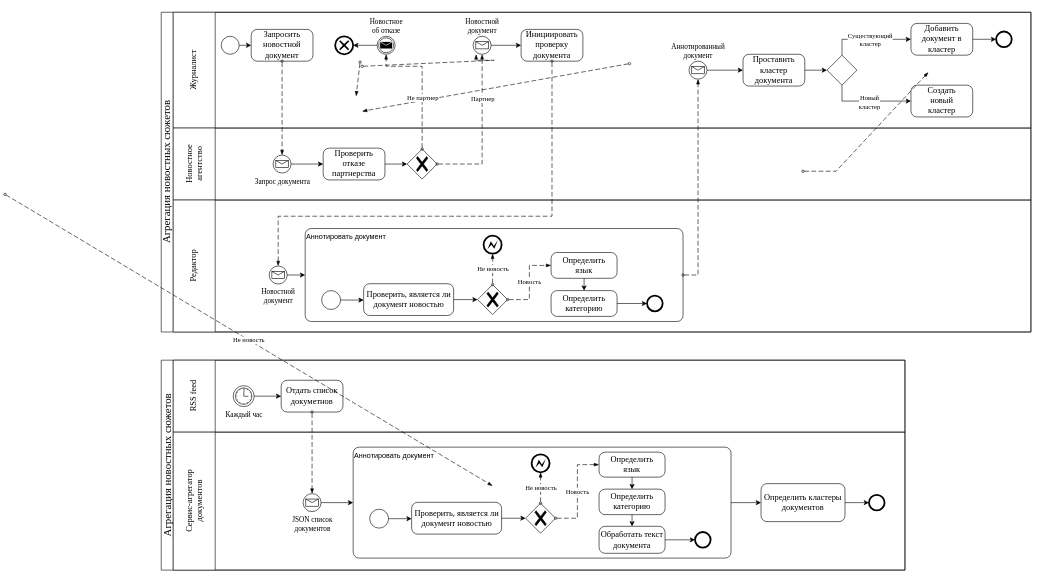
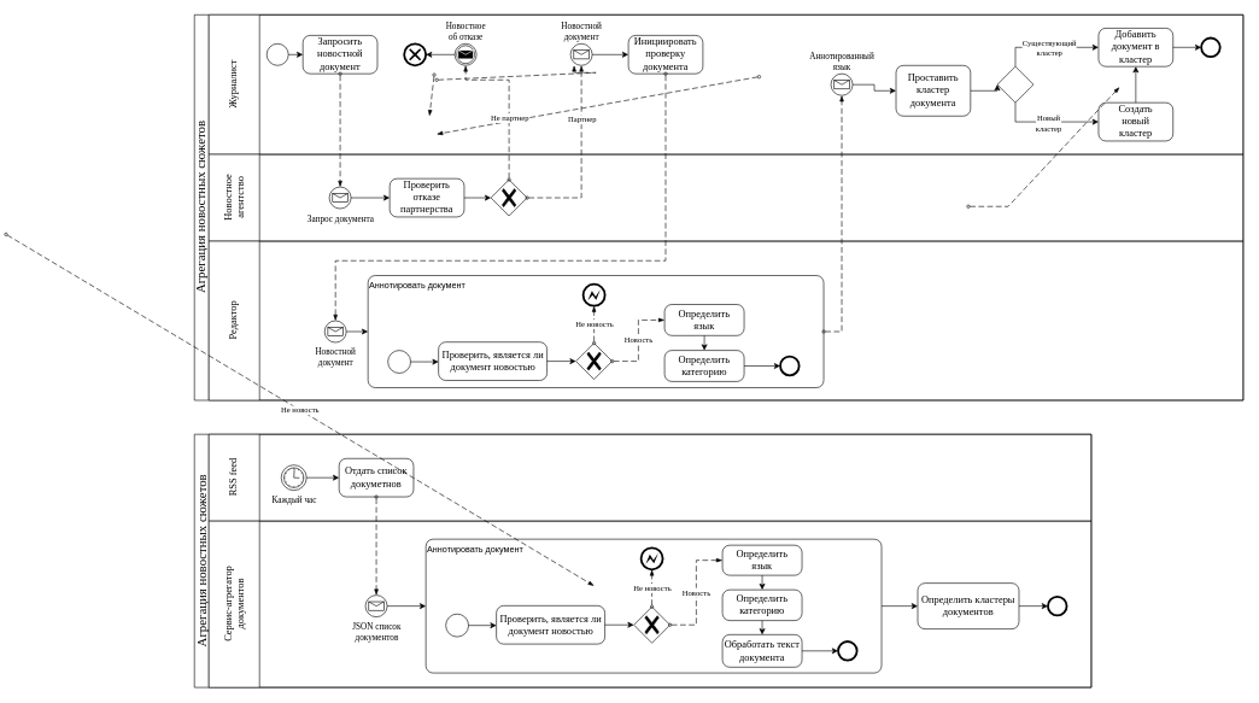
- <mxCell id="20" value="&lt;font face=&quot;Times New Roman&quot;&gt;Аннотированный&lt;/font&gt;&lt;div&gt;&lt;font face=&quot;Times New Roman&quot;&gt;документ&lt;/font&gt;&lt;/div&gt;" style="points=[[0.145,0.145,0],[0.5,0,0],[0.855,0.145,0],[1,0.5,0],[0.855,0.855,0],[0.5,1,0],[0.145,0.855,0],[0,0.5,0]];shape=mxgraph.bpmn.event;html=1;verticalLabelPosition=top;labelBackgroundColor=#ffffff;verticalAlign=bottom;align=center;perimeter=ellipsePerimeter;outlineConnect=0;aspect=fixed;outline=standard;symbol=message;labelPosition=center;" vertex="1" parent="4"><mxGeometry x="860" y="81.5" width="30" height="30" as="geometry" /></mxCell>
+ <mxCell id="20" value="&lt;font face=&quot;Times New Roman&quot;&gt;Аннотированный&lt;/font&gt;&lt;div&gt;&lt;font face=&quot;Times New Roman&quot;&gt;язык&lt;/font&gt;&lt;/div&gt;" style="points=[[0.145,0.145,0],[0.5,0,0],[0.855,0.145,0],[1,0.5,0],[0.855,0.855,0],[0.5,1,0],[0.145,0.855,0],[0,0.5,0]];shape=mxgraph.bpmn.event;html=1;verticalLabelPosition=top;labelBackgroundColor=#ffffff;verticalAlign=bottom;align=center;perimeter=ellipsePerimeter;outlineConnect=0;aspect=fixed;outline=standard;symbol=message;labelPosition=center;" vertex="1" parent="4"><mxGeometry x="860" y="81.5" width="30" height="30" as="geometry" /></mxCell>
+ <mxCell id="31" style="edgeStyle=orthogonalEdgeStyle;rounded=0;orthogonalLoop=1;jettySize=auto;html=1;exitX=0.5;exitY=0;exitDx=0;exitDy=0;exitPerimeter=0;entryX=0.5;entryY=1;entryDx=0;entryDy=0;entryPerimeter=0;" edge="1" parent="4" source="28" target="25"><mxGeometry relative="1" as="geometry" /></mxCell>
- <mxCell id="21" value="&lt;font face=&quot;Times New Roman&quot;&gt;&lt;span style=&quot;font-size: 14px;&quot;&gt;Проставить кластер документа&lt;/span&gt;&lt;/font&gt;" style="points=[[0.25,0,0],[0.5,0,0],[0.75,0,0],[1,0.25,0],[1,0.5,0],[1,0.75,0],[0.75,1,0],[0.5,1,0],[0.25,1,0],[0,0.75,0],[0,0.5,0],[0,0.25,0]];shape=mxgraph.bpmn.task;whiteSpace=wrap;rectStyle=rounded;size=10;html=1;container=1;expand=0;collapsible=0;taskMarker=abstract;strokeColor=default;align=center;verticalAlign=middle;fontFamily=Helvetica;fontSize=12;fontColor=default;fillColor=default;" vertex="1" parent="4"><mxGeometry x="950" y="70" width="103" height="53" as="geometry" /></mxCell>
+ <mxCell id="21" value="&lt;font face=&quot;Times New Roman&quot;&gt;&lt;span style=&quot;font-size: 14px;&quot;&gt;Проставить кластер документа&lt;/span&gt;&lt;/font&gt;" style="points=[[0.25,0,0],[0.5,0,0],[0.75,0,0],[1,0.25,0],[1,0.5,0],[1,0.75,0],[0.75,1,0],[0.5,1,0],[0.25,1,0],[0,0.75,0],[0,0.5,0],[0,0.25,0]];shape=mxgraph.bpmn.task;whiteSpace=wrap;rectStyle=rounded;size=10;html=1;container=1;expand=0;collapsible=0;taskMarker=abstract;strokeColor=default;align=center;verticalAlign=middle;fontFamily=Helvetica;fontSize=12;fontColor=default;fillColor=default;" vertex="1" parent="4"><mxGeometry x="950" y="70" width="103" height="70" as="geometry" /></mxCell>
